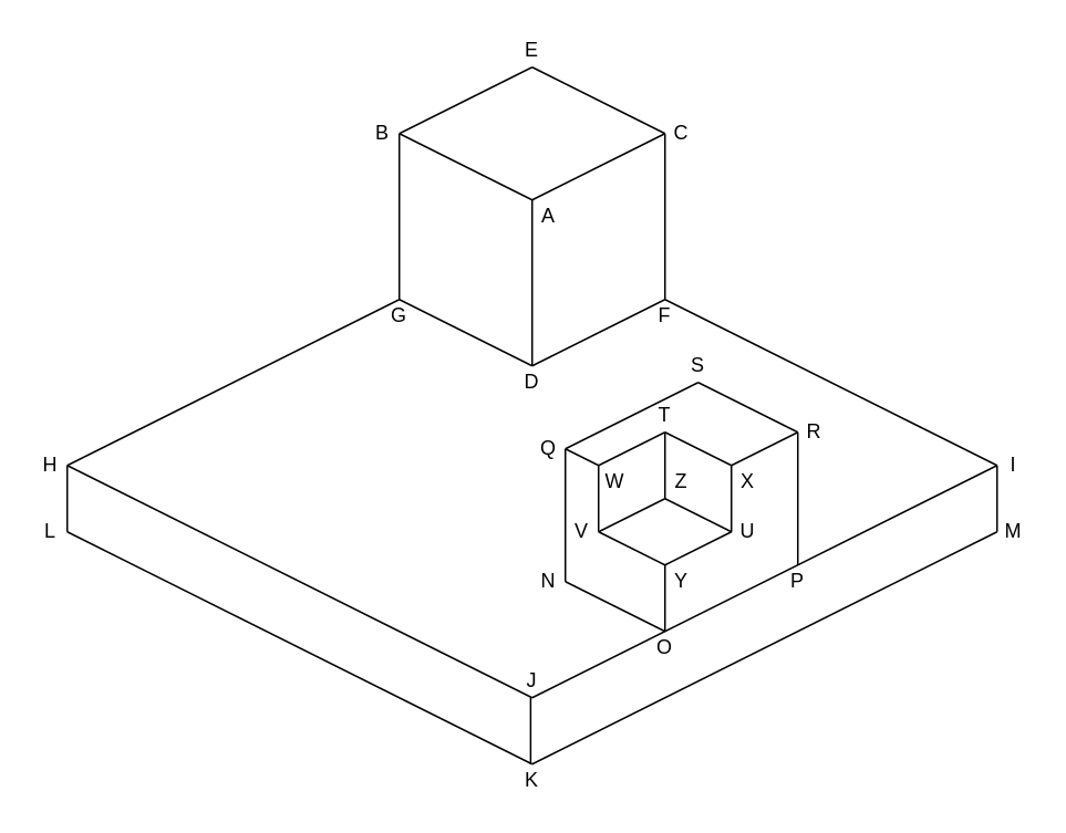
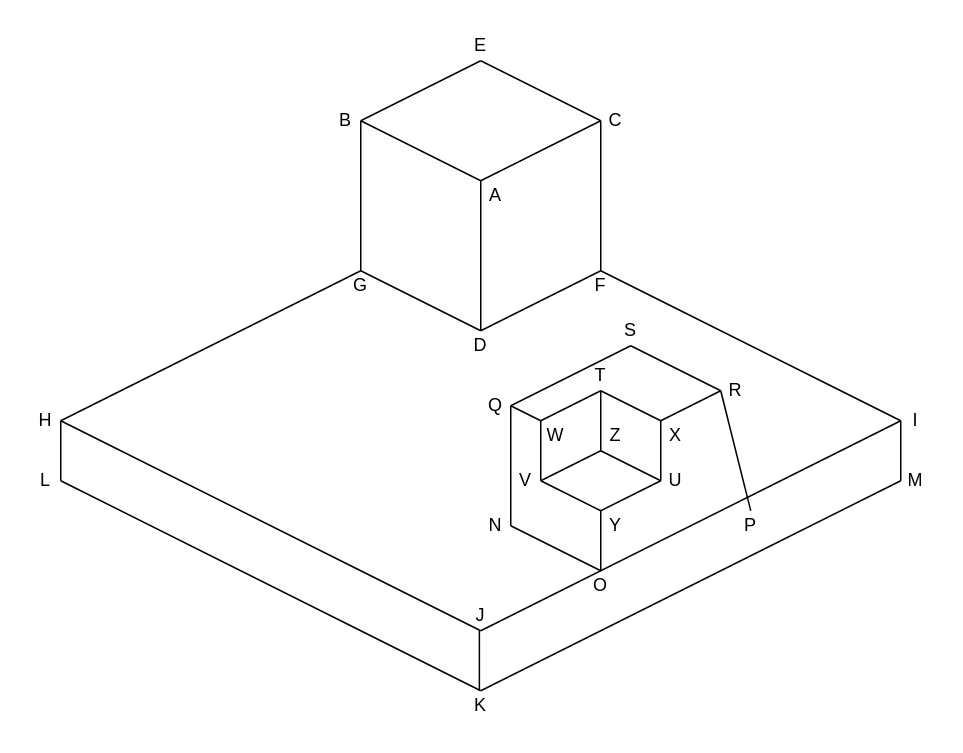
- <mxCell id="51" value="P" style="text;html=1;strokeColor=none;fillColor=none;align=center;verticalAlign=middle;whiteSpace=wrap;rounded=0;" parent="1" vertex="1"><mxGeometry x="470" y="340" width="20" height="20" as="geometry" /></mxCell>
+ <mxCell id="51" value="P" style="text;html=1;strokeColor=none;fillColor=none;align=center;verticalAlign=middle;whiteSpace=wrap;rounded=0;" parent="1" vertex="1"><mxGeometry x="490" y="340" width="20" height="20" as="geometry" /></mxCell>
